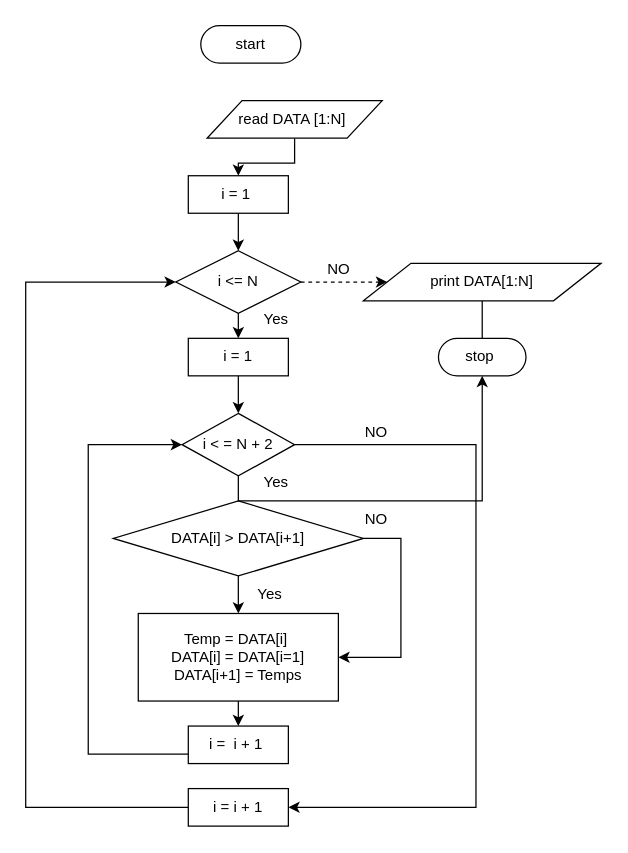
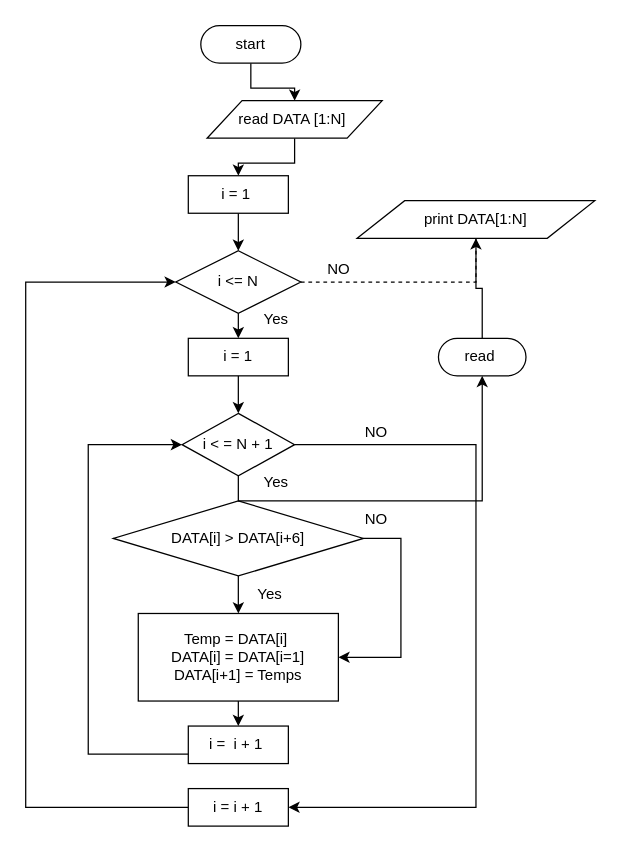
+ <mxCell id="2" style="edgeStyle=orthogonalEdgeStyle;rounded=0;orthogonalLoop=1;jettySize=auto;html=1;exitX=0.5;exitY=0.5;exitDx=0;exitDy=15;exitPerimeter=0;entryX=0.5;entryY=0;entryDx=0;entryDy=0;" edge="1" parent="1" source="3" target="5"><mxGeometry relative="1" as="geometry" /></mxCell>
- <mxCell id="27" value="print DATA[1:N]" style="shape=parallelogram;perimeter=parallelogramPerimeter;whiteSpace=wrap;html=1;dashed=0;" vertex="1" parent="1"><mxGeometry x="290" y="210" width="190" height="30" as="geometry" /></mxCell>
+ <mxCell id="27" value="print DATA[1:N]" style="shape=parallelogram;perimeter=parallelogramPerimeter;whiteSpace=wrap;html=1;dashed=0;" vertex="1" parent="1"><mxGeometry x="285" y="160" width="190" height="30" as="geometry" /></mxCell>
- <mxCell id="28" value="stop&amp;nbsp;" style="html=1;dashed=0;whiteSpace=wrap;shape=mxgraph.dfd.start" vertex="1" parent="1"><mxGeometry x="350" y="270" width="70" height="30" as="geometry" /></mxCell>
+ <mxCell id="28" value="read&amp;nbsp;" style="html=1;dashed=0;whiteSpace=wrap;shape=mxgraph.dfd.start" vertex="1" parent="1"><mxGeometry x="350" y="270" width="70" height="30" as="geometry" /></mxCell>
- <mxCell id="23" value="i &amp;lt; = N + 2" style="shape=rhombus;html=1;dashed=0;whiteSpace=wrap;perimeter=rhombusPerimeter;" vertex="1" parent="1"><mxGeometry x="145" y="330" width="90" height="50" as="geometry" /></mxCell>
+ <mxCell id="23" value="i &amp;lt; = N + 1" style="shape=rhombus;html=1;dashed=0;whiteSpace=wrap;perimeter=rhombusPerimeter;" vertex="1" parent="1"><mxGeometry x="145" y="330" width="90" height="50" as="geometry" /></mxCell>
- <mxCell id="13" value="DATA[i] &amp;gt; DATA[i+1]" style="shape=rhombus;html=1;dashed=0;whiteSpace=wrap;perimeter=rhombusPerimeter;" vertex="1" parent="1"><mxGeometry x="90" y="400" width="200" height="60" as="geometry" /></mxCell>
+ <mxCell id="13" value="DATA[i] &amp;gt; DATA[i+6]" style="shape=rhombus;html=1;dashed=0;whiteSpace=wrap;perimeter=rhombusPerimeter;" vertex="1" parent="1"><mxGeometry x="90" y="400" width="200" height="60" as="geometry" /></mxCell>
